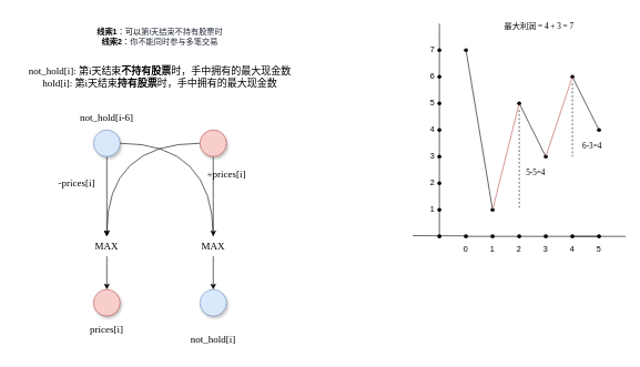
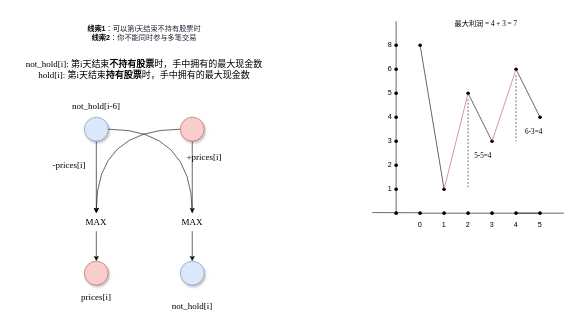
- <mxCell id="54" value="7" style="rounded=0;whiteSpace=wrap;html=1;fontSize=12;opacity=0;" vertex="1" parent="1"><mxGeometry x="630" y="55" width="40" height="40" as="geometry" /></mxCell>
+ <mxCell id="54" value="8" style="rounded=0;whiteSpace=wrap;html=1;fontSize=12;opacity=0;" vertex="1" parent="1"><mxGeometry x="630" y="55" width="40" height="40" as="geometry" /></mxCell>
